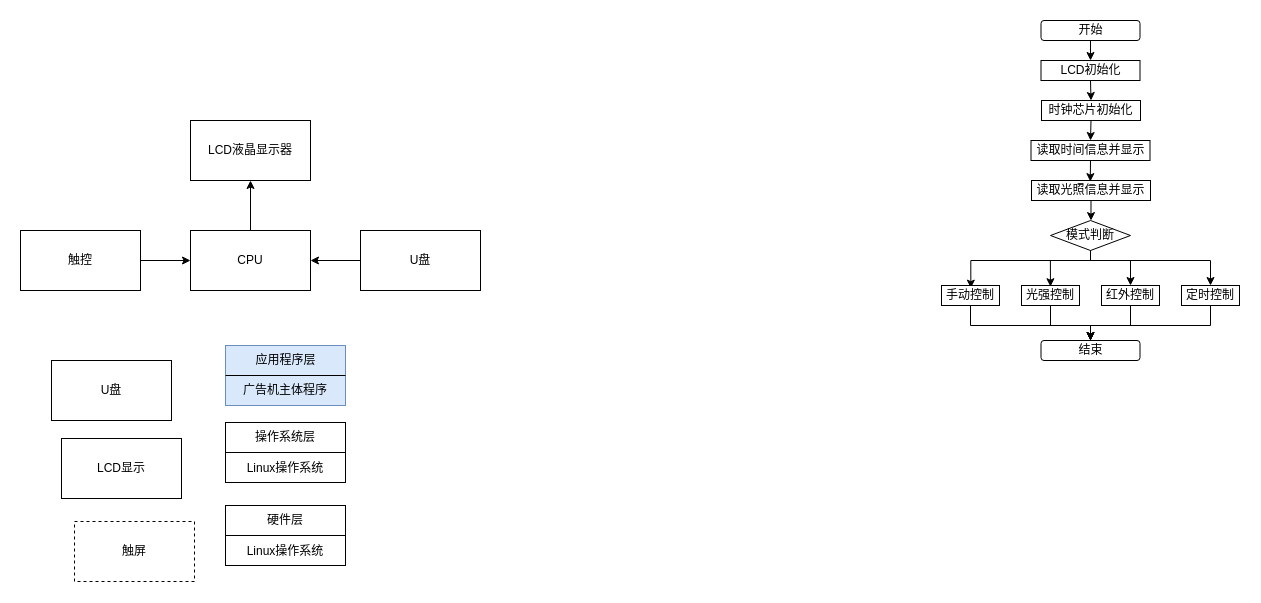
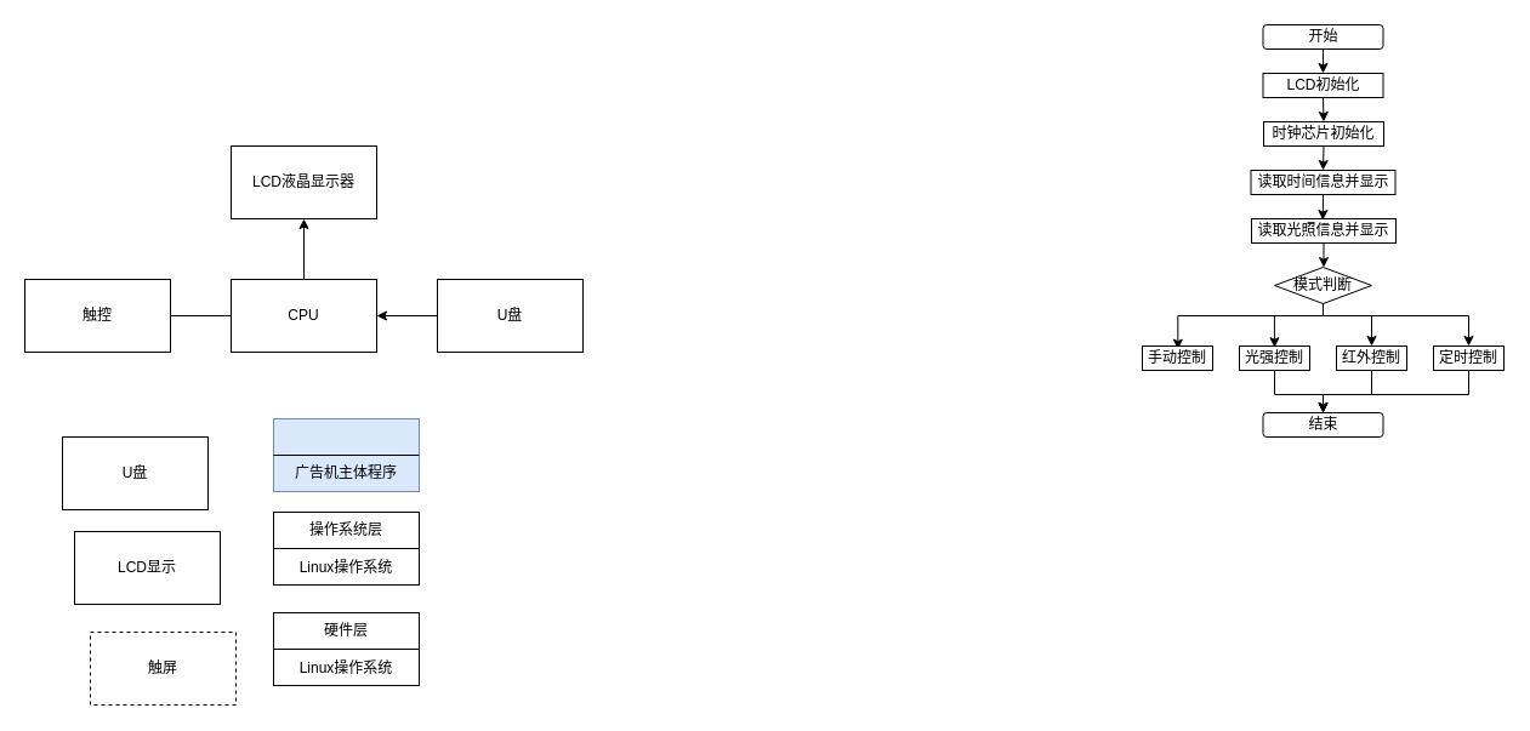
- <mxCell id="5" style="edgeStyle=orthogonalEdgeStyle;rounded=0;orthogonalLoop=1;jettySize=auto;html=1;exitX=1;exitY=0.5;exitDx=0;exitDy=0;entryX=0;entryY=0.5;entryDx=0;entryDy=0;" parent="1" source="6" target="4" edge="1"><mxGeometry relative="1" as="geometry" /></mxCell>
+ <mxCell id="5" style="edgeStyle=orthogonalEdgeStyle;rounded=0;orthogonalLoop=1;jettySize=auto;html=1;exitX=1;exitY=0.5;exitDx=0;exitDy=0;entryX=0;entryY=0.5;entryDx=0;entryDy=0;endArrow=none;" parent="1" source="6" target="4" edge="1"><mxGeometry relative="1" as="geometry" /></mxCell>
- <mxCell id="39" style="edgeStyle=orthogonalEdgeStyle;rounded=0;orthogonalLoop=1;jettySize=auto;html=1;exitX=0.5;exitY=1;exitDx=0;exitDy=0;entryX=0.5;entryY=0;entryDx=0;entryDy=0;" edge="1" parent="1" source="40" target="47"><mxGeometry relative="1" as="geometry"><Array as="points"><mxPoint x="970" y="325" /><mxPoint x="1090" y="325" /></Array></mxGeometry></mxCell>
- <mxCell id="14" value="应用程序层" style="text;strokeColor=none;align=center;fillColor=none;html=1;verticalAlign=middle;whiteSpace=wrap;rounded=0;" parent="1" vertex="1"><mxGeometry x="250.5" y="345" width="69" height="30" as="geometry" /></mxCell>
